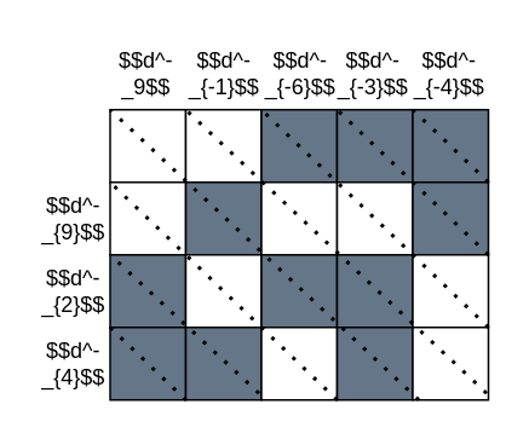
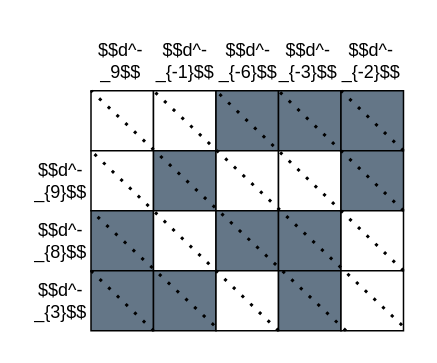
- <mxCell id="28" value="$$d^-_{-4}$$" style="text;html=1;strokeColor=none;fillColor=none;align=center;verticalAlign=middle;whiteSpace=wrap;rounded=0;container=0;" vertex="1" parent="3"><mxGeometry x="206.66" width="40" height="40" as="geometry" /></mxCell>
+ <mxCell id="28" value="$$d^-_{-2}$$" style="text;html=1;strokeColor=none;fillColor=none;align=center;verticalAlign=middle;whiteSpace=wrap;rounded=0;container=0;" vertex="1" parent="3"><mxGeometry x="206.66" width="40" height="40" as="geometry" /></mxCell>
- <mxCell id="30" value="$$d^-_{2}$$" style="text;html=1;strokeColor=none;fillColor=none;align=center;verticalAlign=middle;whiteSpace=wrap;rounded=0;container=0;" vertex="1" parent="3"><mxGeometry y="120" width="40" height="40" as="geometry" /></mxCell>
+ <mxCell id="30" value="$$d^-_{8}$$" style="text;html=1;strokeColor=none;fillColor=none;align=center;verticalAlign=middle;whiteSpace=wrap;rounded=0;container=0;" vertex="1" parent="3"><mxGeometry y="120" width="40" height="40" as="geometry" /></mxCell>
- <mxCell id="31" value="$$d^-_{4}$$" style="text;html=1;strokeColor=none;fillColor=none;align=center;verticalAlign=middle;whiteSpace=wrap;rounded=0;container=0;" vertex="1" parent="3"><mxGeometry y="160" width="40" height="40" as="geometry" /></mxCell>
+ <mxCell id="31" value="$$d^-_{3}$$" style="text;html=1;strokeColor=none;fillColor=none;align=center;verticalAlign=middle;whiteSpace=wrap;rounded=0;container=0;" vertex="1" parent="3"><mxGeometry y="160" width="40" height="40" as="geometry" /></mxCell>
